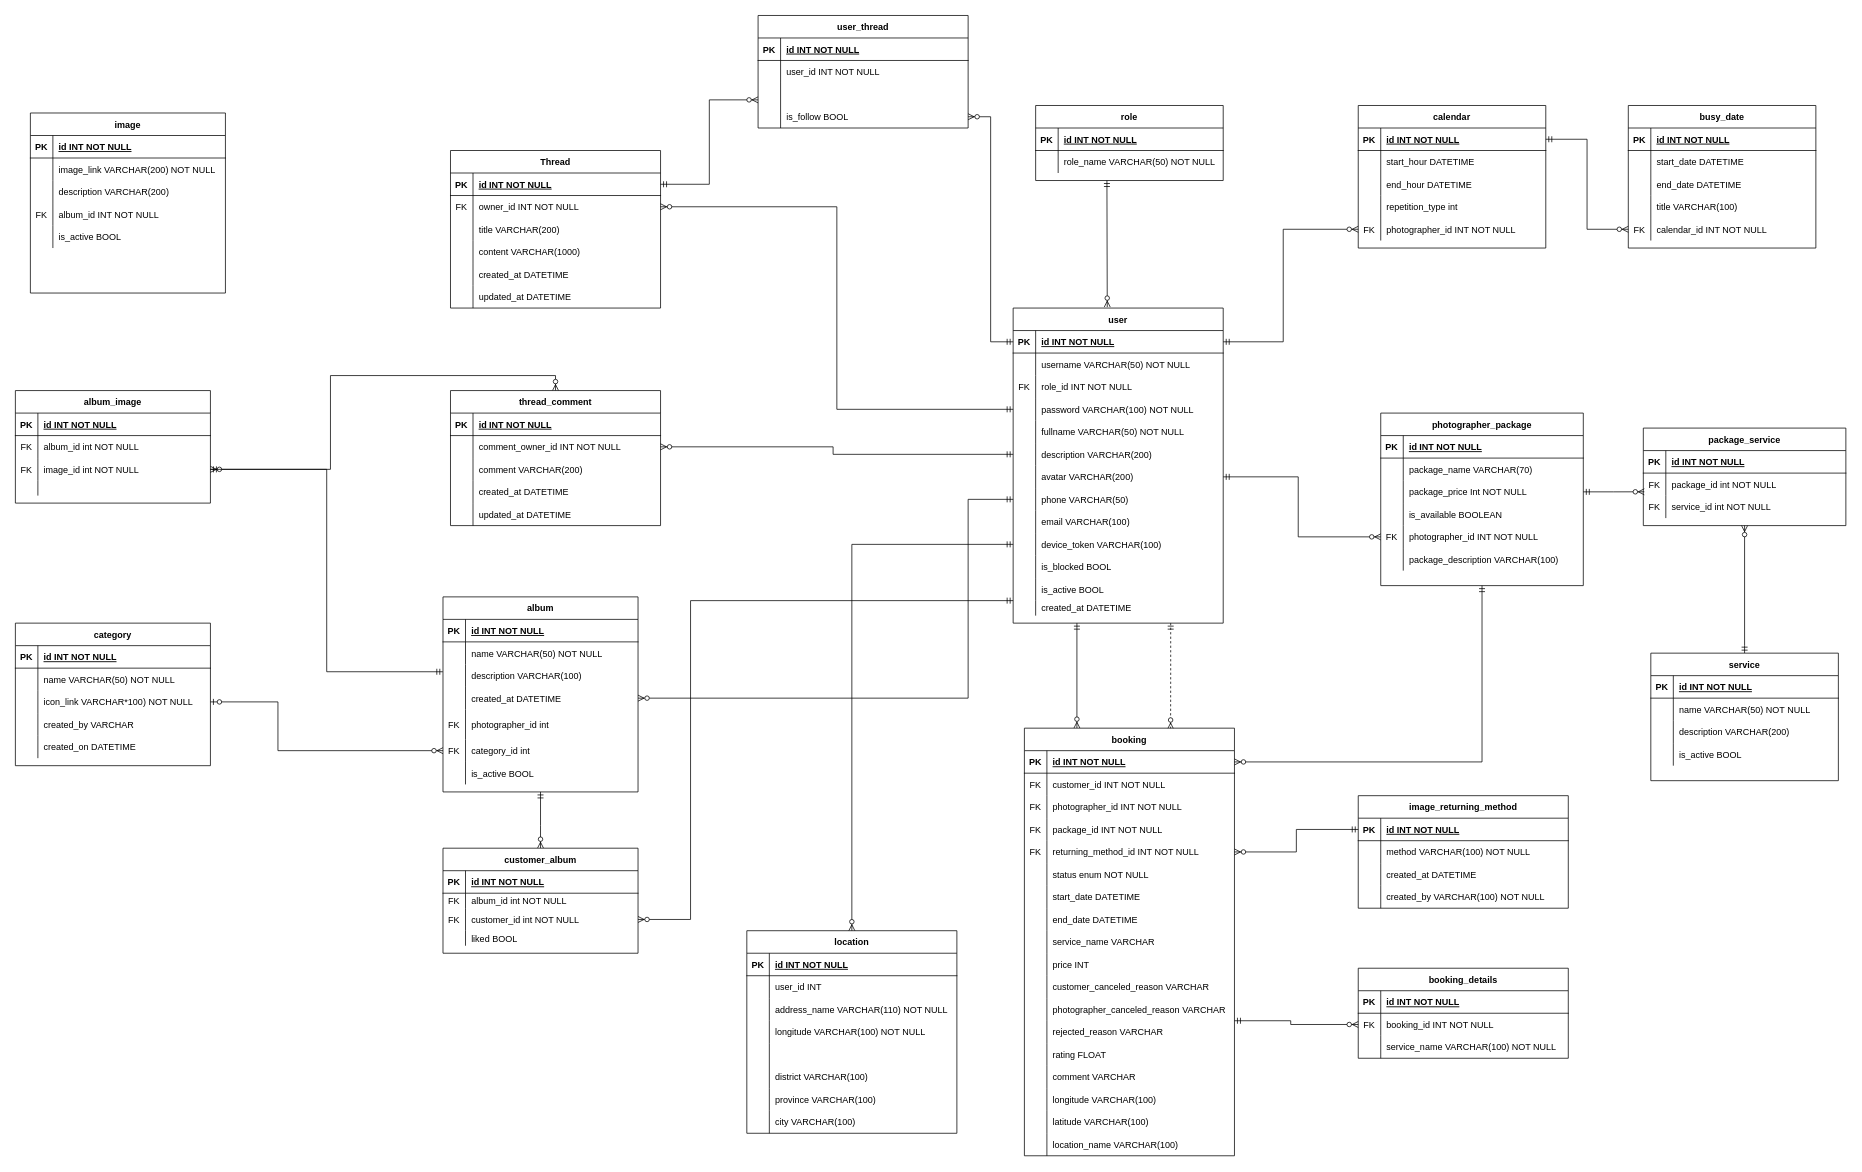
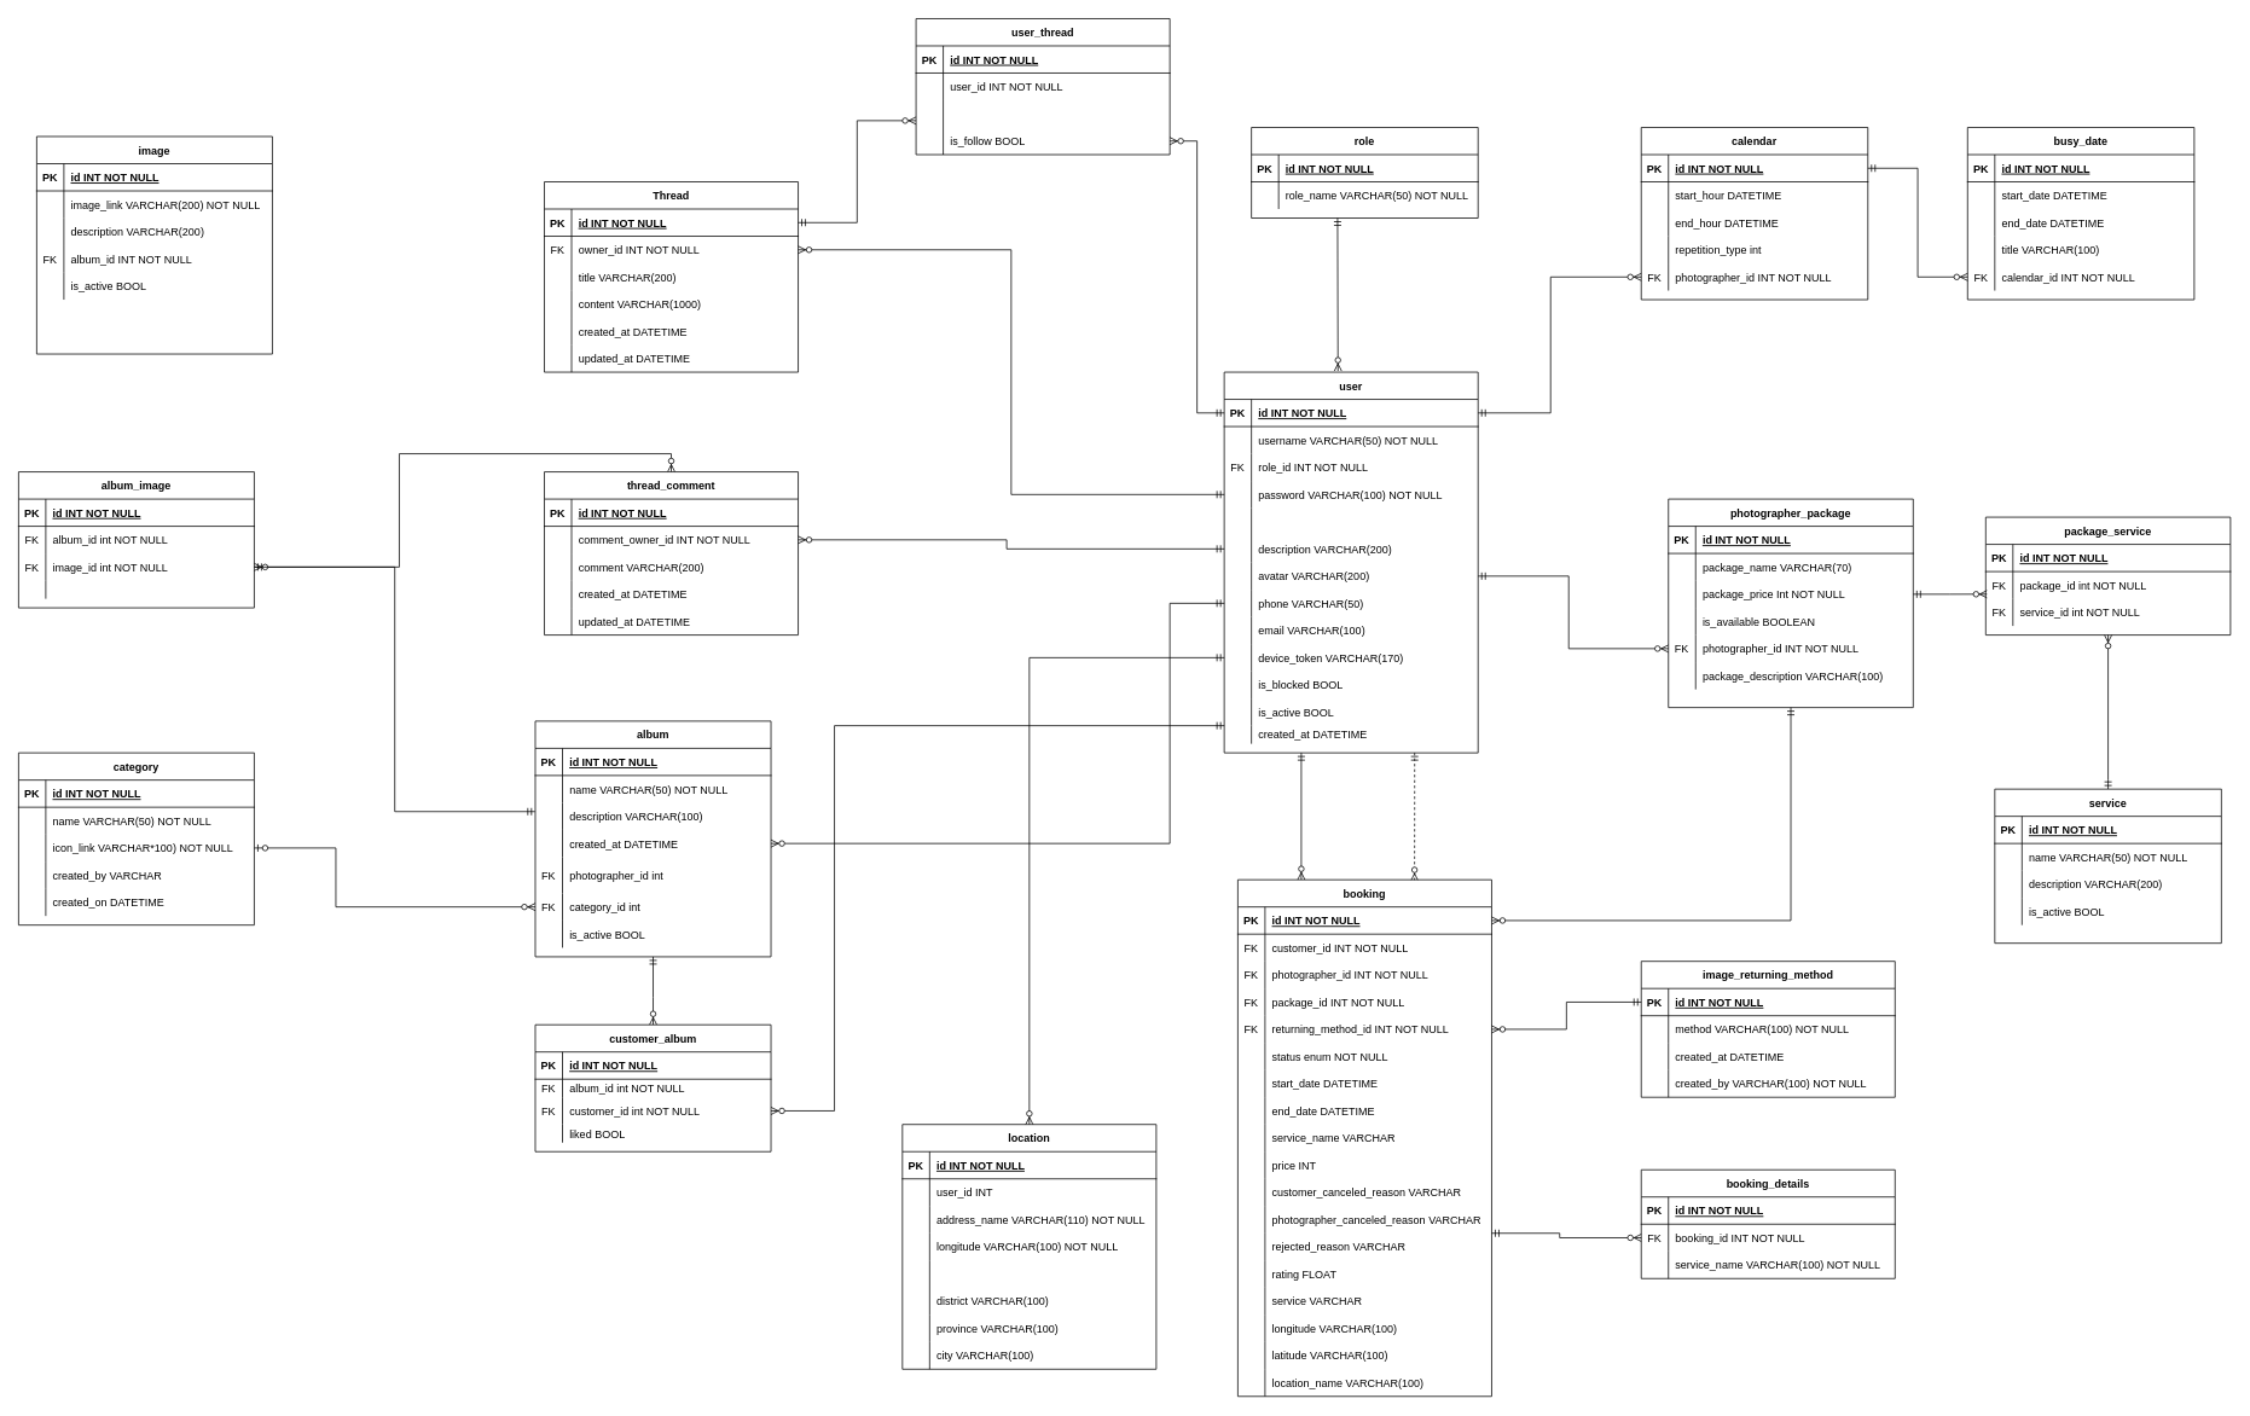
- <mxCell id="97" value="fullname VARCHAR(50) NOT NULL" style="shape=partialRectangle;overflow=hidden;connectable=0;fillColor=none;top=0;left=0;bottom=0;right=0;align=left;spacingLeft=6;" parent="95" vertex="1"><mxGeometry x="30" width="250" height="30" as="geometry" /></mxCell>
- <mxCell id="112" value="device_token VARCHAR(100)" style="shape=partialRectangle;overflow=hidden;connectable=0;fillColor=none;top=0;left=0;bottom=0;right=0;align=left;spacingLeft=6;" parent="110" vertex="1"><mxGeometry x="30" width="250" height="30" as="geometry" /></mxCell>
+ <mxCell id="112" value="device_token VARCHAR(170)" style="shape=partialRectangle;overflow=hidden;connectable=0;fillColor=none;top=0;left=0;bottom=0;right=0;align=left;spacingLeft=6;" parent="110" vertex="1"><mxGeometry x="30" width="250" height="30" as="geometry" /></mxCell>
- <mxCell id="215" value="comment VARCHAR" style="shape=partialRectangle;overflow=hidden;connectable=0;fillColor=none;top=0;left=0;bottom=0;right=0;align=left;spacingLeft=6;" parent="213" vertex="1"><mxGeometry x="30" width="250" height="30" as="geometry" /></mxCell>
+ <mxCell id="215" value="service VARCHAR" style="shape=partialRectangle;overflow=hidden;connectable=0;fillColor=none;top=0;left=0;bottom=0;right=0;align=left;spacingLeft=6;" parent="213" vertex="1"><mxGeometry x="30" width="250" height="30" as="geometry" /></mxCell>
